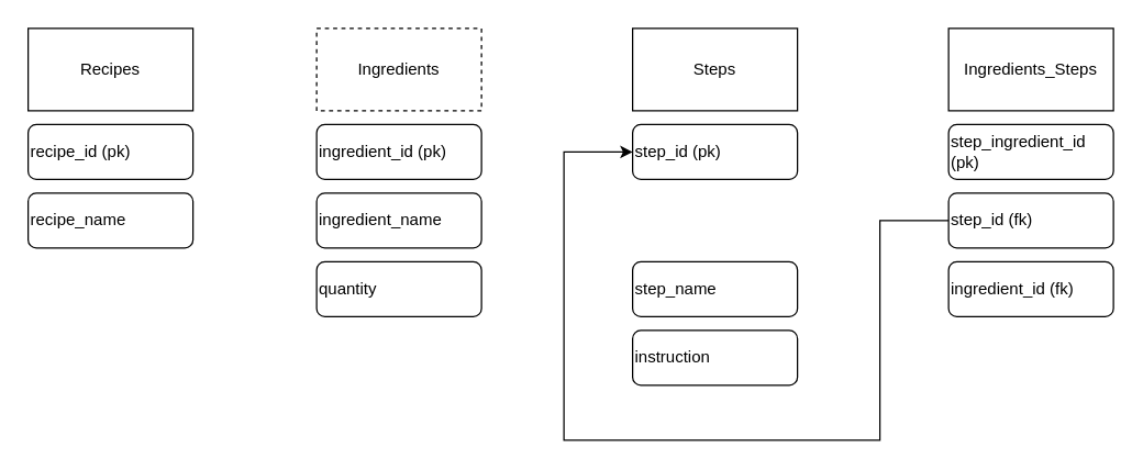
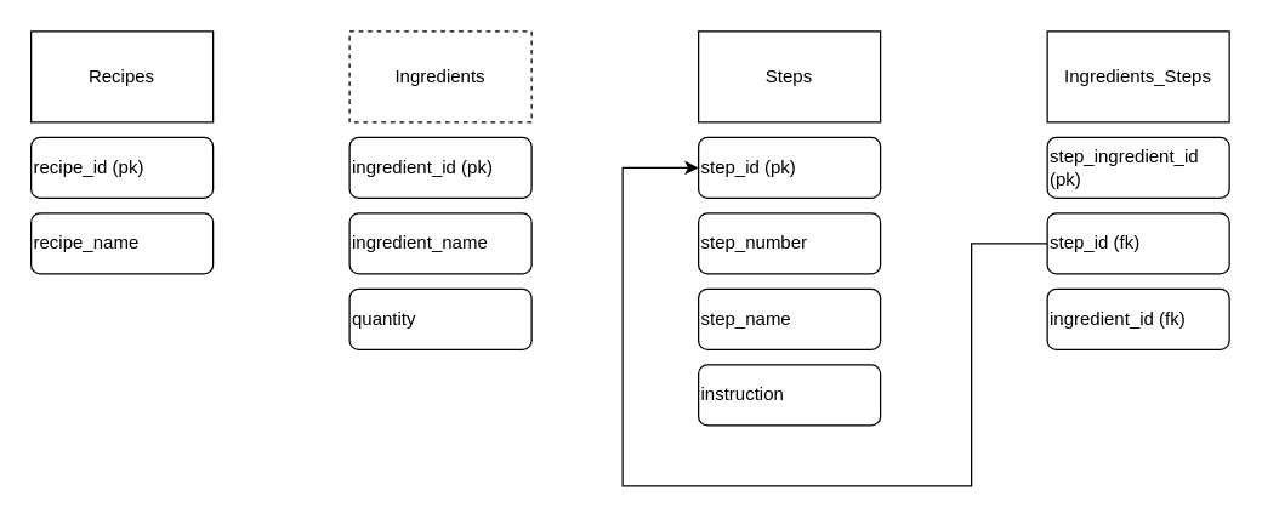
+ <mxCell id="13" value="step_number" style="rounded=1;whiteSpace=wrap;html=1;align=left;" vertex="1" parent="1"><mxGeometry x="460" y="140" width="120" height="40" as="geometry" /></mxCell>
